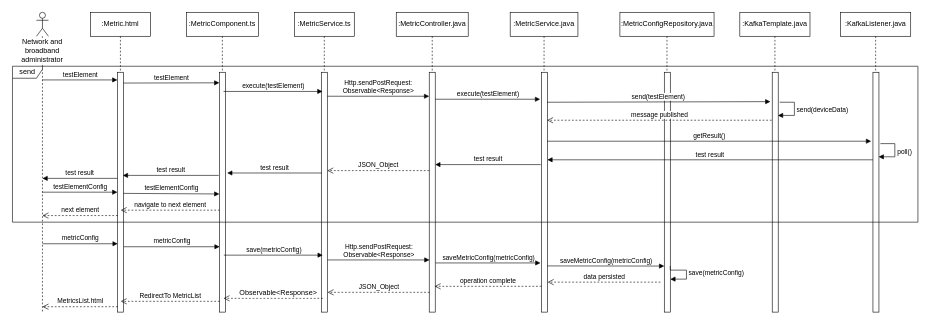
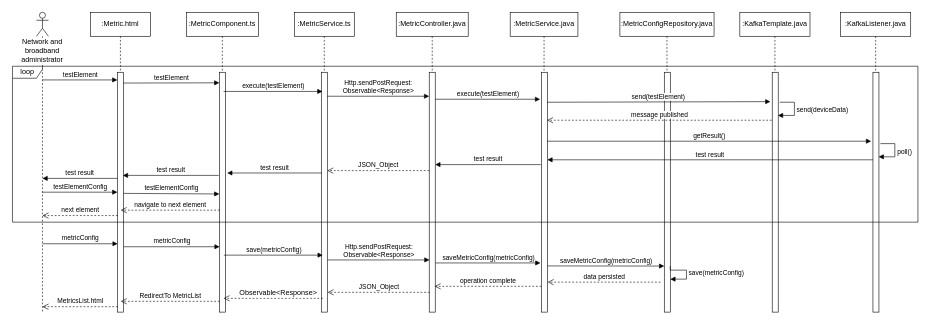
- <mxCell id="53" value="send" style="shape=umlFrame;whiteSpace=wrap;html=1;width=50;height=20;" vertex="1" parent="1"><mxGeometry x="20" y="110" width="1510" height="260" as="geometry" /></mxCell>
+ <mxCell id="53" value="loop" style="shape=umlFrame;whiteSpace=wrap;html=1;width=50;height=20;" vertex="1" parent="1"><mxGeometry x="20" y="110" width="1510" height="260" as="geometry" /></mxCell>
